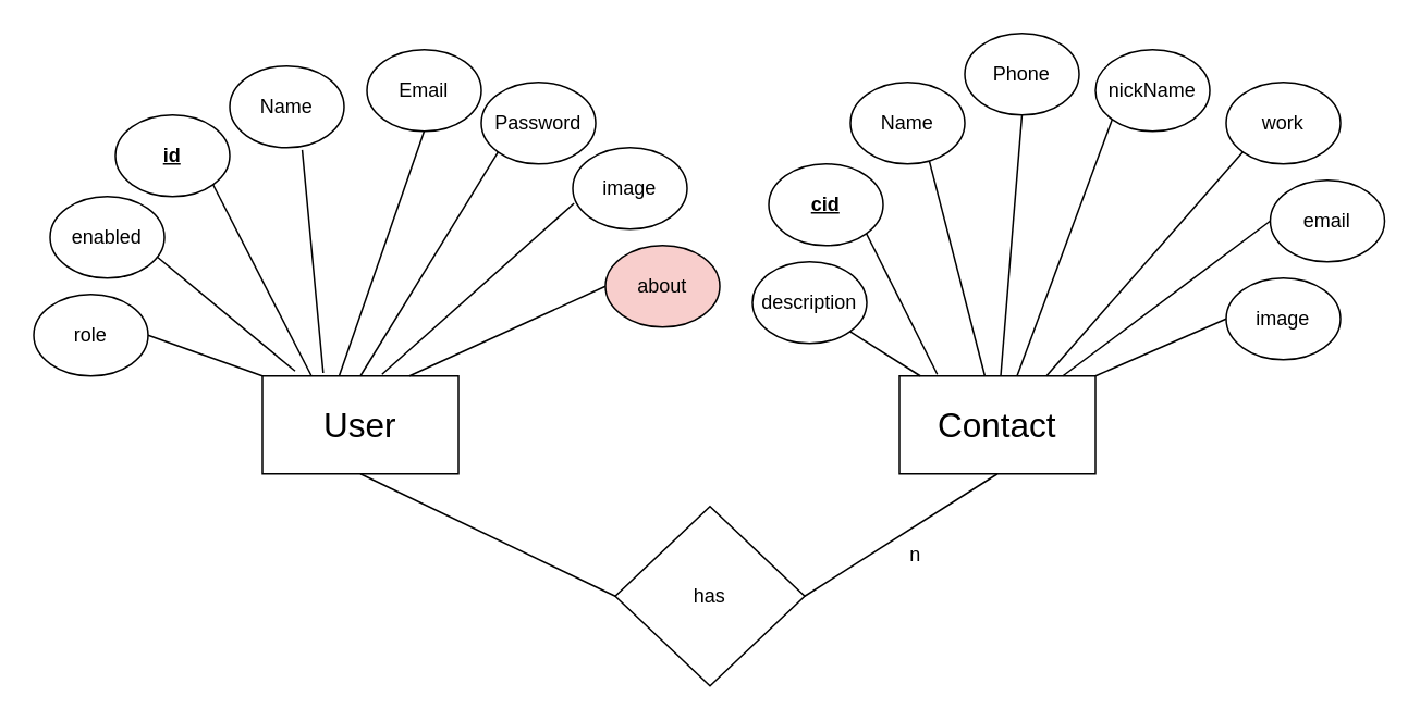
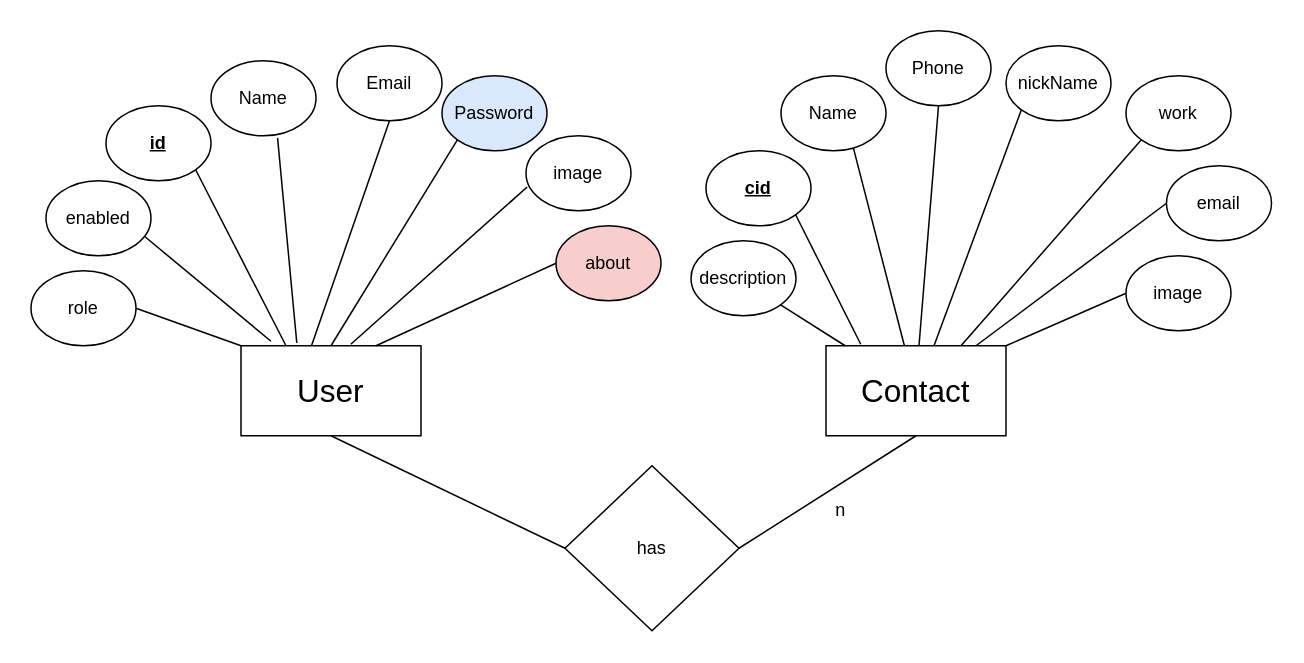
- <mxCell id="7" value="Password" style="ellipse;whiteSpace=wrap;html=1;" vertex="1" parent="1"><mxGeometry x="294" y="50" width="70" height="50" as="geometry" /></mxCell>
+ <mxCell id="7" value="Password" style="ellipse;whiteSpace=wrap;html=1;fillColor=#dae8fc;" vertex="1" parent="1"><mxGeometry x="294" y="50" width="70" height="50" as="geometry" /></mxCell>
